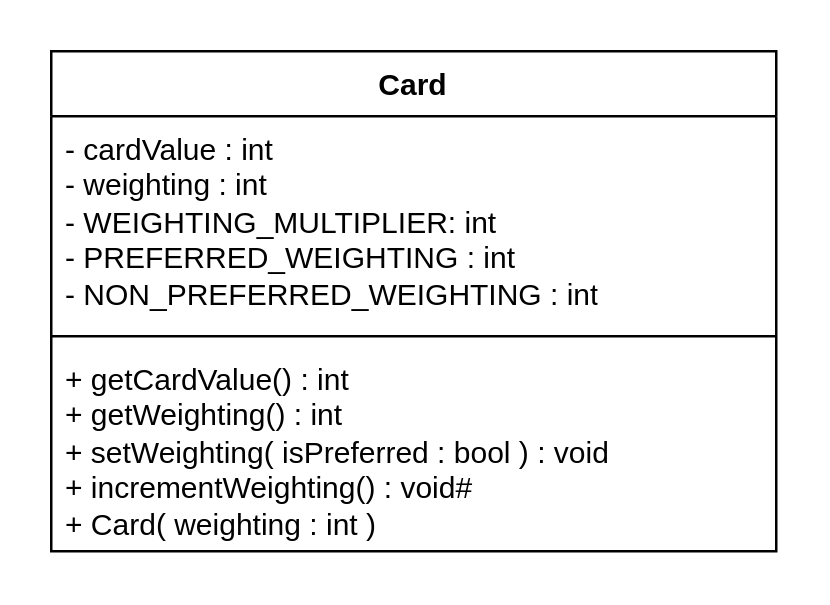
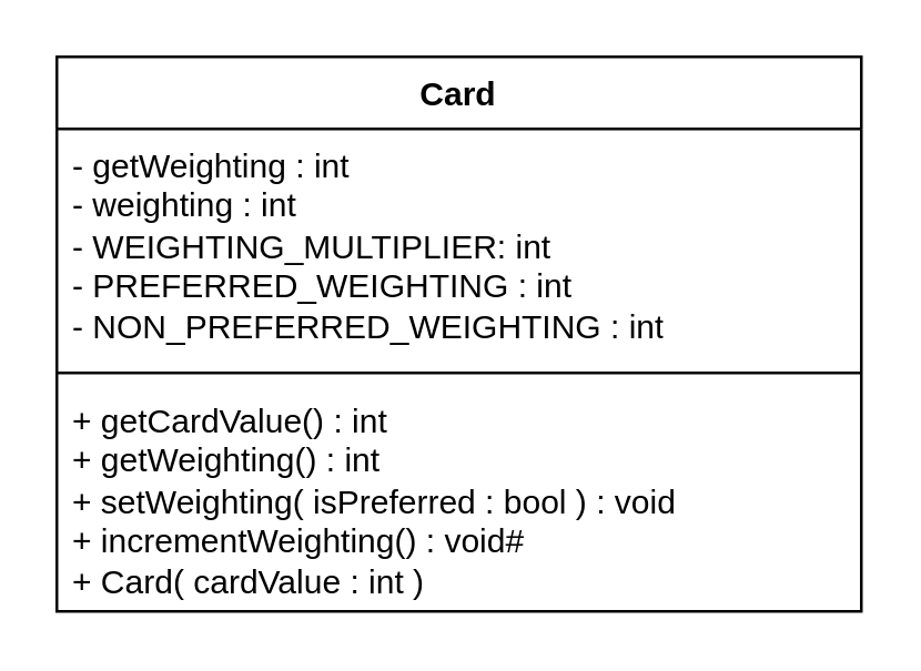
- <mxCell id="3" value="- cardValue : int&lt;div&gt;- weighting : int&lt;/div&gt;&lt;div&gt;- WEIGHTING_MULTIPLIER: int&lt;/div&gt;&lt;div&gt;- PREFERRED_WEIGHTING : int&lt;/div&gt;&lt;div&gt;- NON_PREFERRED_WEIGHTING : int&lt;/div&gt;" style="text;strokeColor=none;fillColor=none;align=left;verticalAlign=top;spacingLeft=4;spacingRight=4;overflow=hidden;rotatable=0;points=[[0,0.5],[1,0.5]];portConstraint=eastwest;whiteSpace=wrap;html=1;" vertex="1" parent="2"><mxGeometry y="26" width="290" height="84" as="geometry" /></mxCell>
+ <mxCell id="3" value="- getWeighting : int&lt;div&gt;- weighting : int&lt;/div&gt;&lt;div&gt;- WEIGHTING_MULTIPLIER: int&lt;/div&gt;&lt;div&gt;- PREFERRED_WEIGHTING : int&lt;/div&gt;&lt;div&gt;- NON_PREFERRED_WEIGHTING : int&lt;/div&gt;" style="text;strokeColor=none;fillColor=none;align=left;verticalAlign=top;spacingLeft=4;spacingRight=4;overflow=hidden;rotatable=0;points=[[0,0.5],[1,0.5]];portConstraint=eastwest;whiteSpace=wrap;html=1;" vertex="1" parent="2"><mxGeometry y="26" width="290" height="84" as="geometry" /></mxCell>
- <mxCell id="5" value="+ getCardValue() : int&lt;div&gt;+ getWeighting() : int&lt;/div&gt;&lt;div&gt;+ setWeighting( isPreferred : bool ) : void&lt;/div&gt;&lt;div&gt;+ incrementWeighting() : void#&lt;/div&gt;&lt;div&gt;+ Card( weighting : int )&lt;/div&gt;" style="text;strokeColor=none;fillColor=none;align=left;verticalAlign=top;spacingLeft=4;spacingRight=4;overflow=hidden;rotatable=0;points=[[0,0.5],[1,0.5]];portConstraint=eastwest;whiteSpace=wrap;html=1;" vertex="1" parent="2"><mxGeometry y="118" width="290" height="82" as="geometry" /></mxCell>
+ <mxCell id="5" value="+ getCardValue() : int&lt;div&gt;+ getWeighting() : int&lt;/div&gt;&lt;div&gt;+ setWeighting( isPreferred : bool ) : void&lt;/div&gt;&lt;div&gt;+ incrementWeighting() : void#&lt;/div&gt;&lt;div&gt;+ Card( cardValue : int )&lt;/div&gt;" style="text;strokeColor=none;fillColor=none;align=left;verticalAlign=top;spacingLeft=4;spacingRight=4;overflow=hidden;rotatable=0;points=[[0,0.5],[1,0.5]];portConstraint=eastwest;whiteSpace=wrap;html=1;" vertex="1" parent="2"><mxGeometry y="118" width="290" height="82" as="geometry" /></mxCell>
